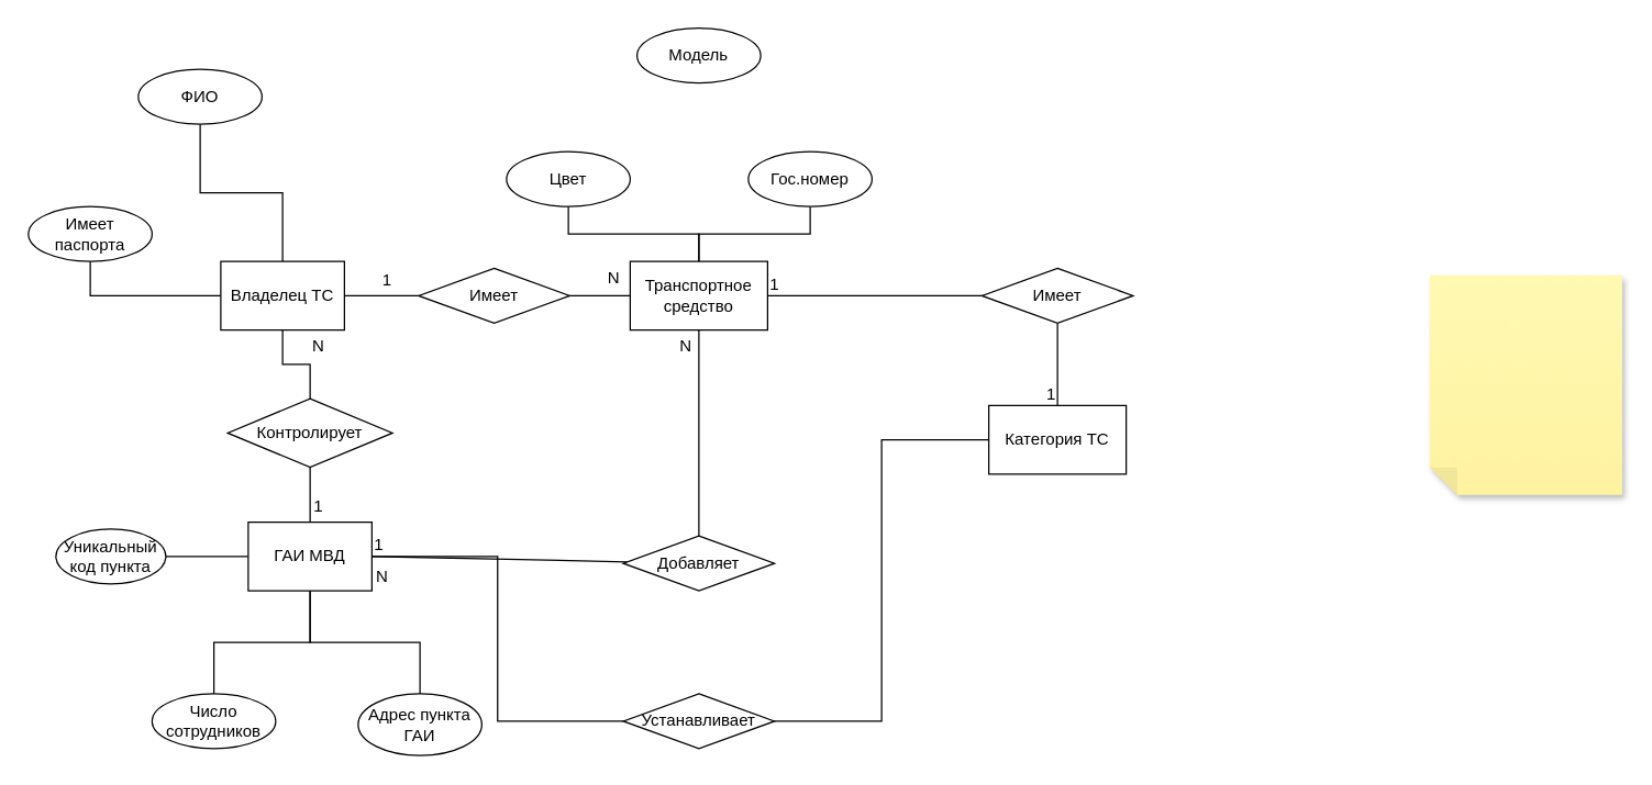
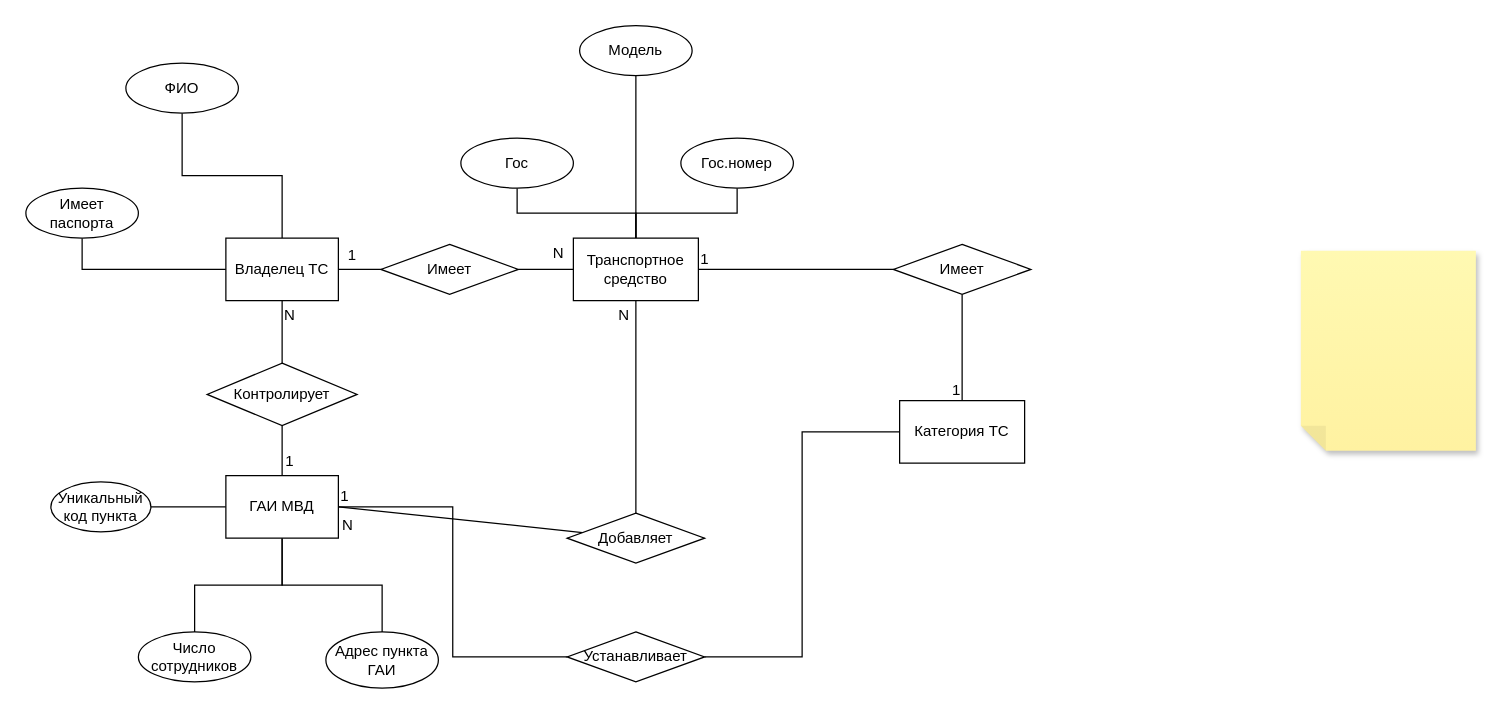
+ <mxCell id="14" style="edgeStyle=orthogonalEdgeStyle;rounded=0;orthogonalLoop=1;jettySize=auto;html=1;endArrow=none;endFill=0;" edge="1" parent="1" source="15" target="24"><mxGeometry relative="1" as="geometry" /></mxCell>
- <mxCell id="25" value="Цвет" style="ellipse;whiteSpace=wrap;html=1;" vertex="1" parent="1"><mxGeometry x="368" y="110" width="90" height="40" as="geometry" /></mxCell>
+ <mxCell id="25" value="Гос" style="ellipse;whiteSpace=wrap;html=1;" vertex="1" parent="1"><mxGeometry x="368" y="110" width="90" height="40" as="geometry" /></mxCell>
- <mxCell id="5" value="Владелец ТС" style="rounded=0;whiteSpace=wrap;html=1;" vertex="1" parent="1"><mxGeometry x="160" y="190" width="90" height="50" as="geometry" /></mxCell>
+ <mxCell id="5" value="Владелец ТС" style="rounded=0;whiteSpace=wrap;html=1;" vertex="1" parent="1"><mxGeometry x="180" y="190" width="90" height="50" as="geometry" /></mxCell>
- <mxCell id="26" value="Категория ТС" style="rounded=0;whiteSpace=wrap;html=1;" vertex="1" parent="1"><mxGeometry x="719" y="295" width="100" height="50" as="geometry" /></mxCell>
+ <mxCell id="26" value="Категория ТС" style="rounded=0;whiteSpace=wrap;html=1;" vertex="1" parent="1"><mxGeometry x="719" y="320" width="100" height="50" as="geometry" /></mxCell>
- <mxCell id="38" value="Добавляет" style="rhombus;whiteSpace=wrap;html=1;" vertex="1" parent="1"><mxGeometry x="453" y="390" width="110" height="40" as="geometry" /></mxCell>
+ <mxCell id="38" value="Добавляет" style="rhombus;whiteSpace=wrap;html=1;" vertex="1" parent="1"><mxGeometry x="453" y="410" width="110" height="40" as="geometry" /></mxCell>
